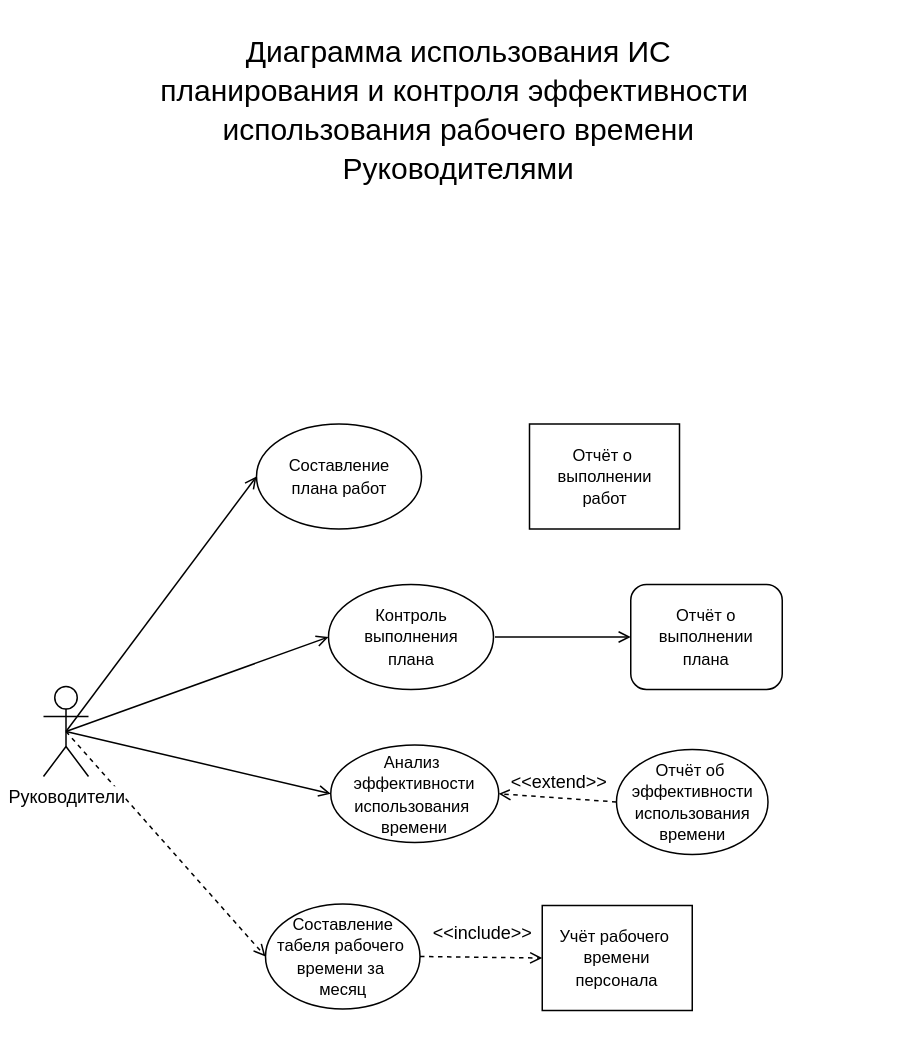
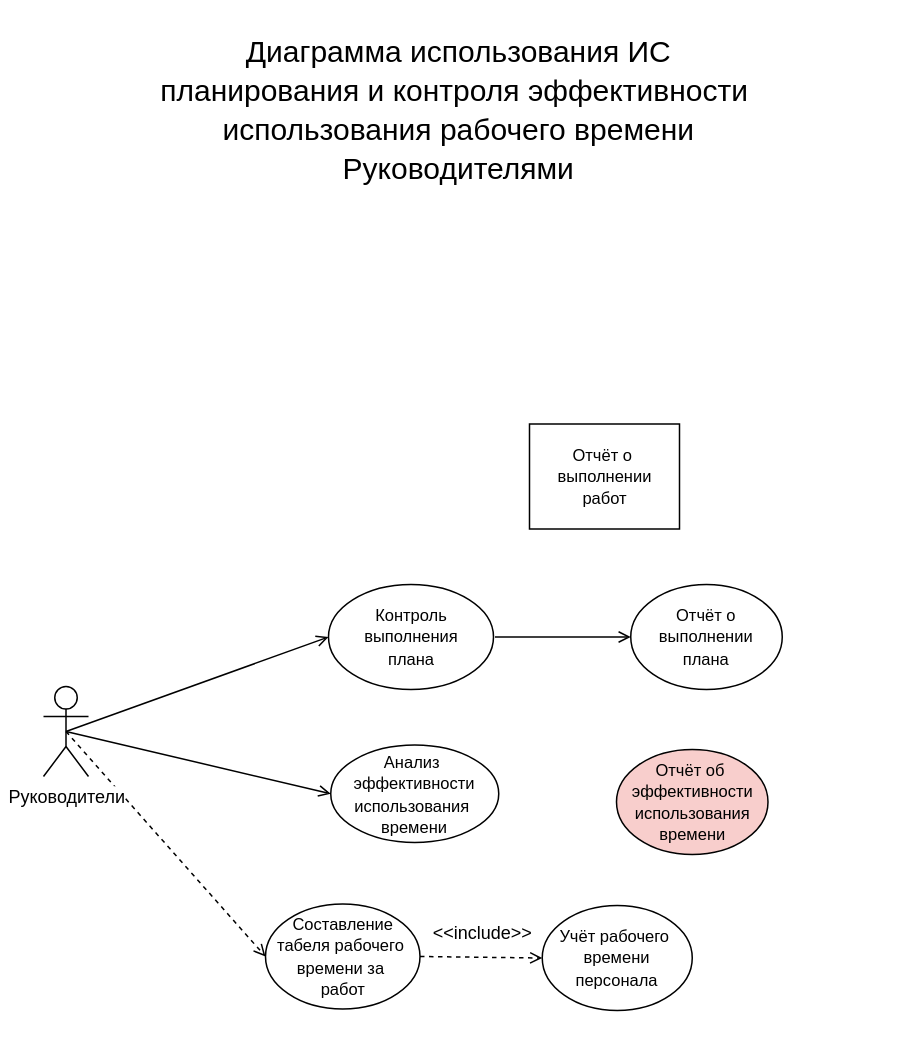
- <mxCell id="17" value="&lt;span style=&quot;font-size: 11px ; white-space: nowrap&quot;&gt;Составление&lt;br&gt;плана работ&lt;br&gt;&lt;/span&gt;" style="ellipse;whiteSpace=wrap;html=1;align=center;" parent="1" vertex="1"><mxGeometry x="170.5" y="280" width="110" height="70" as="geometry" /></mxCell>
- <mxCell id="5" style="edgeStyle=none;rounded=0;orthogonalLoop=1;jettySize=auto;html=1;exitX=0.5;exitY=0.5;exitDx=0;exitDy=0;exitPerimeter=0;endArrow=open;endFill=0;entryX=0;entryY=0.5;entryDx=0;entryDy=0;" parent="1" source="6" target="17" edge="1"><mxGeometry relative="1" as="geometry" /></mxCell>
- <mxCell id="11" value="&lt;span style=&quot;font-size: 11px ; white-space: nowrap ; text-align: left&quot;&gt;Отчёт о &lt;br&gt;выполнении &lt;br&gt;плана&lt;/span&gt;" style="whiteSpace=wrap;html=1;align=center;rounded=1;" parent="1" vertex="1"><mxGeometry x="420" y="387" width="101" height="70" as="geometry" /></mxCell>
+ <mxCell id="11" value="&lt;span style=&quot;font-size: 11px ; white-space: nowrap ; text-align: left&quot;&gt;Отчёт о &lt;br&gt;выполнении &lt;br&gt;плана&lt;/span&gt;" style="ellipse;whiteSpace=wrap;html=1;align=center;" parent="1" vertex="1"><mxGeometry x="420" y="387" width="101" height="70" as="geometry" /></mxCell>
- <mxCell id="18" style="edgeStyle=none;rounded=0;orthogonalLoop=1;jettySize=auto;html=1;exitX=0;exitY=0.5;exitDx=0;exitDy=0;entryX=1;entryY=0.5;entryDx=0;entryDy=0;endArrow=open;endFill=0;dashed=1;" parent="1" source="20" target="15" edge="1"><mxGeometry relative="1" as="geometry" /></mxCell>
- <mxCell id="19" value="&amp;lt;&amp;lt;extend&amp;gt;&amp;gt;" style="text;html=1;resizable=0;points=[];align=center;verticalAlign=middle;labelBackgroundColor=#ffffff;" parent="18" vertex="1" connectable="0"><mxGeometry x="-0.4" y="1" relative="1" as="geometry"><mxPoint x="-15" y="-13" as="offset" /></mxGeometry></mxCell>
- <mxCell id="20" value="&lt;span style=&quot;font-size: 11px ; white-space: nowrap ; text-align: left&quot;&gt;Отчёт об&amp;nbsp;&lt;br&gt;эффективности &lt;br&gt;использования&lt;br&gt;времени&lt;br&gt;&lt;/span&gt;" style="ellipse;whiteSpace=wrap;html=1;align=center;" parent="1" vertex="1"><mxGeometry x="410.5" y="497" width="101" height="70" as="geometry" /></mxCell>
+ <mxCell id="20" value="&lt;span style=&quot;font-size: 11px ; white-space: nowrap ; text-align: left&quot;&gt;Отчёт об&amp;nbsp;&lt;br&gt;эффективности &lt;br&gt;использования&lt;br&gt;времени&lt;br&gt;&lt;/span&gt;" style="ellipse;whiteSpace=wrap;html=1;align=center;fillColor=#f8cecc;" parent="1" vertex="1"><mxGeometry x="410.5" y="497" width="101" height="70" as="geometry" /></mxCell>
- <mxCell id="12" value="&lt;div&gt;&lt;span style=&quot;font-size: 11px ; white-space: nowrap&quot;&gt;Составление&lt;/span&gt;&lt;/div&gt;&lt;div&gt;&lt;span style=&quot;font-size: 11px ; white-space: nowrap&quot;&gt;табеля рабочего&amp;nbsp;&lt;/span&gt;&lt;/div&gt;&lt;div&gt;&lt;span style=&quot;font-size: 11px ; white-space: nowrap&quot;&gt;времени&amp;nbsp;&lt;/span&gt;&lt;span style=&quot;font-size: 11px ; white-space: nowrap&quot;&gt;за&amp;nbsp;&lt;/span&gt;&lt;/div&gt;&lt;div&gt;&lt;span style=&quot;font-size: 11px ; white-space: nowrap&quot;&gt;месяц&lt;/span&gt;&lt;/div&gt;" style="ellipse;whiteSpace=wrap;html=1;align=center;" parent="1" vertex="1"><mxGeometry x="176.5" y="600" width="103" height="70" as="geometry" /></mxCell>
+ <mxCell id="12" value="&lt;div&gt;&lt;span style=&quot;font-size: 11px ; white-space: nowrap&quot;&gt;Составление&lt;/span&gt;&lt;/div&gt;&lt;div&gt;&lt;span style=&quot;font-size: 11px ; white-space: nowrap&quot;&gt;табеля рабочего&amp;nbsp;&lt;/span&gt;&lt;/div&gt;&lt;div&gt;&lt;span style=&quot;font-size: 11px ; white-space: nowrap&quot;&gt;времени&amp;nbsp;&lt;/span&gt;&lt;span style=&quot;font-size: 11px ; white-space: nowrap&quot;&gt;за&amp;nbsp;&lt;/span&gt;&lt;/div&gt;&lt;div&gt;&lt;span style=&quot;font-size: 11px ; white-space: nowrap&quot;&gt;работ&lt;/span&gt;&lt;/div&gt;" style="ellipse;whiteSpace=wrap;html=1;align=center;" parent="1" vertex="1"><mxGeometry x="176.5" y="600" width="103" height="70" as="geometry" /></mxCell>
- <mxCell id="16" value="&lt;div&gt;&lt;span style=&quot;font-size: 11px ; white-space: nowrap&quot;&gt;Учёт рабочего&amp;nbsp;&lt;/span&gt;&lt;/div&gt;&lt;div&gt;&lt;span style=&quot;font-size: 11px ; white-space: nowrap&quot;&gt;времени&lt;/span&gt;&lt;/div&gt;&lt;div&gt;&lt;span style=&quot;font-size: 11px ; white-space: nowrap&quot;&gt;персонала&lt;br&gt;&lt;/span&gt;&lt;/div&gt;" style="whiteSpace=wrap;html=1;align=center;rounded=0;" parent="1" vertex="1"><mxGeometry x="361" y="601" width="100" height="70" as="geometry" /></mxCell>
+ <mxCell id="16" value="&lt;div&gt;&lt;span style=&quot;font-size: 11px ; white-space: nowrap&quot;&gt;Учёт рабочего&amp;nbsp;&lt;/span&gt;&lt;/div&gt;&lt;div&gt;&lt;span style=&quot;font-size: 11px ; white-space: nowrap&quot;&gt;времени&lt;/span&gt;&lt;/div&gt;&lt;div&gt;&lt;span style=&quot;font-size: 11px ; white-space: nowrap&quot;&gt;персонала&lt;br&gt;&lt;/span&gt;&lt;/div&gt;" style="ellipse;whiteSpace=wrap;html=1;align=center;" parent="1" vertex="1"><mxGeometry x="361" y="601" width="100" height="70" as="geometry" /></mxCell>
